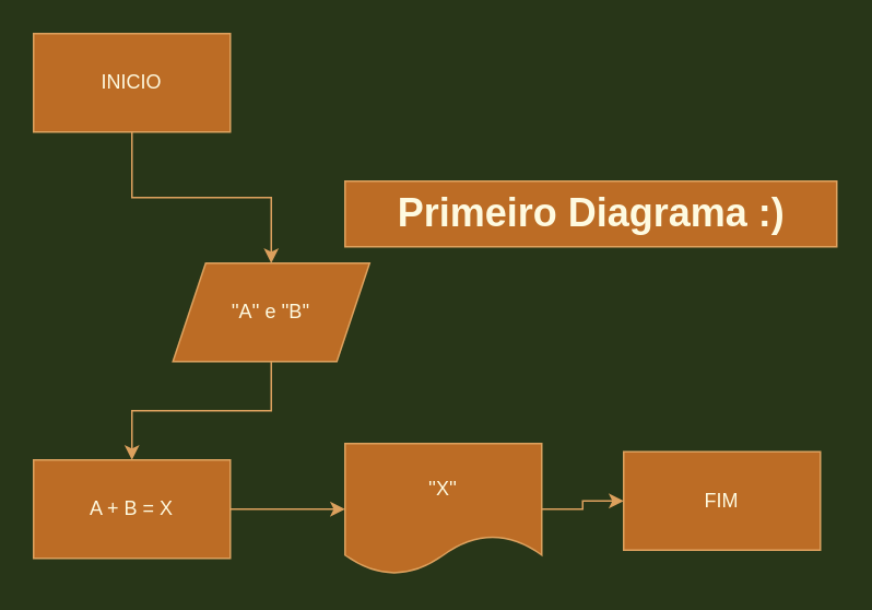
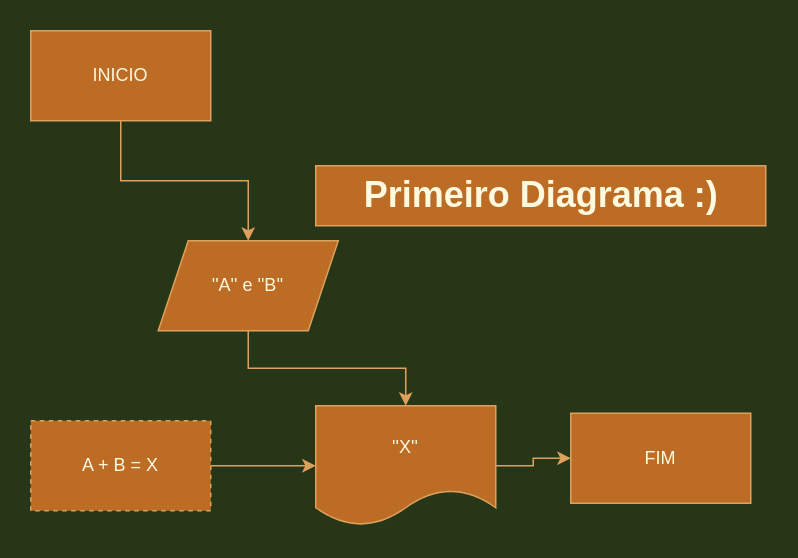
- <mxCell id="3" value="" style="edgeStyle=orthogonalEdgeStyle;rounded=0;orthogonalLoop=1;jettySize=auto;html=1;strokeColor=#DDA15E;fontColor=#FEFAE0;labelBackgroundColor=#283618;" edge="1" parent="1" source="4" target="8"><mxGeometry relative="1" as="geometry" /></mxCell>
+ <mxCell id="3" value="" style="edgeStyle=orthogonalEdgeStyle;rounded=0;orthogonalLoop=1;jettySize=auto;html=1;strokeColor=#DDA15E;fontColor=#FEFAE0;labelBackgroundColor=#283618;" edge="1" parent="1" source="4" target="6"><mxGeometry relative="1" as="geometry" /></mxCell>
- <mxCell id="8" value="A + B = X" style="rounded=0;whiteSpace=wrap;html=1;fillColor=#BC6C25;strokeColor=#DDA15E;fontColor=#FEFAE0;" vertex="1" parent="1"><mxGeometry x="20" y="280" width="120" height="60" as="geometry" /></mxCell>
+ <mxCell id="8" value="A + B = X" style="rounded=0;whiteSpace=wrap;html=1;fillColor=#BC6C25;strokeColor=#DDA15E;fontColor=#FEFAE0;dashed=1;" vertex="1" parent="1"><mxGeometry x="20" y="280" width="120" height="60" as="geometry" /></mxCell>
